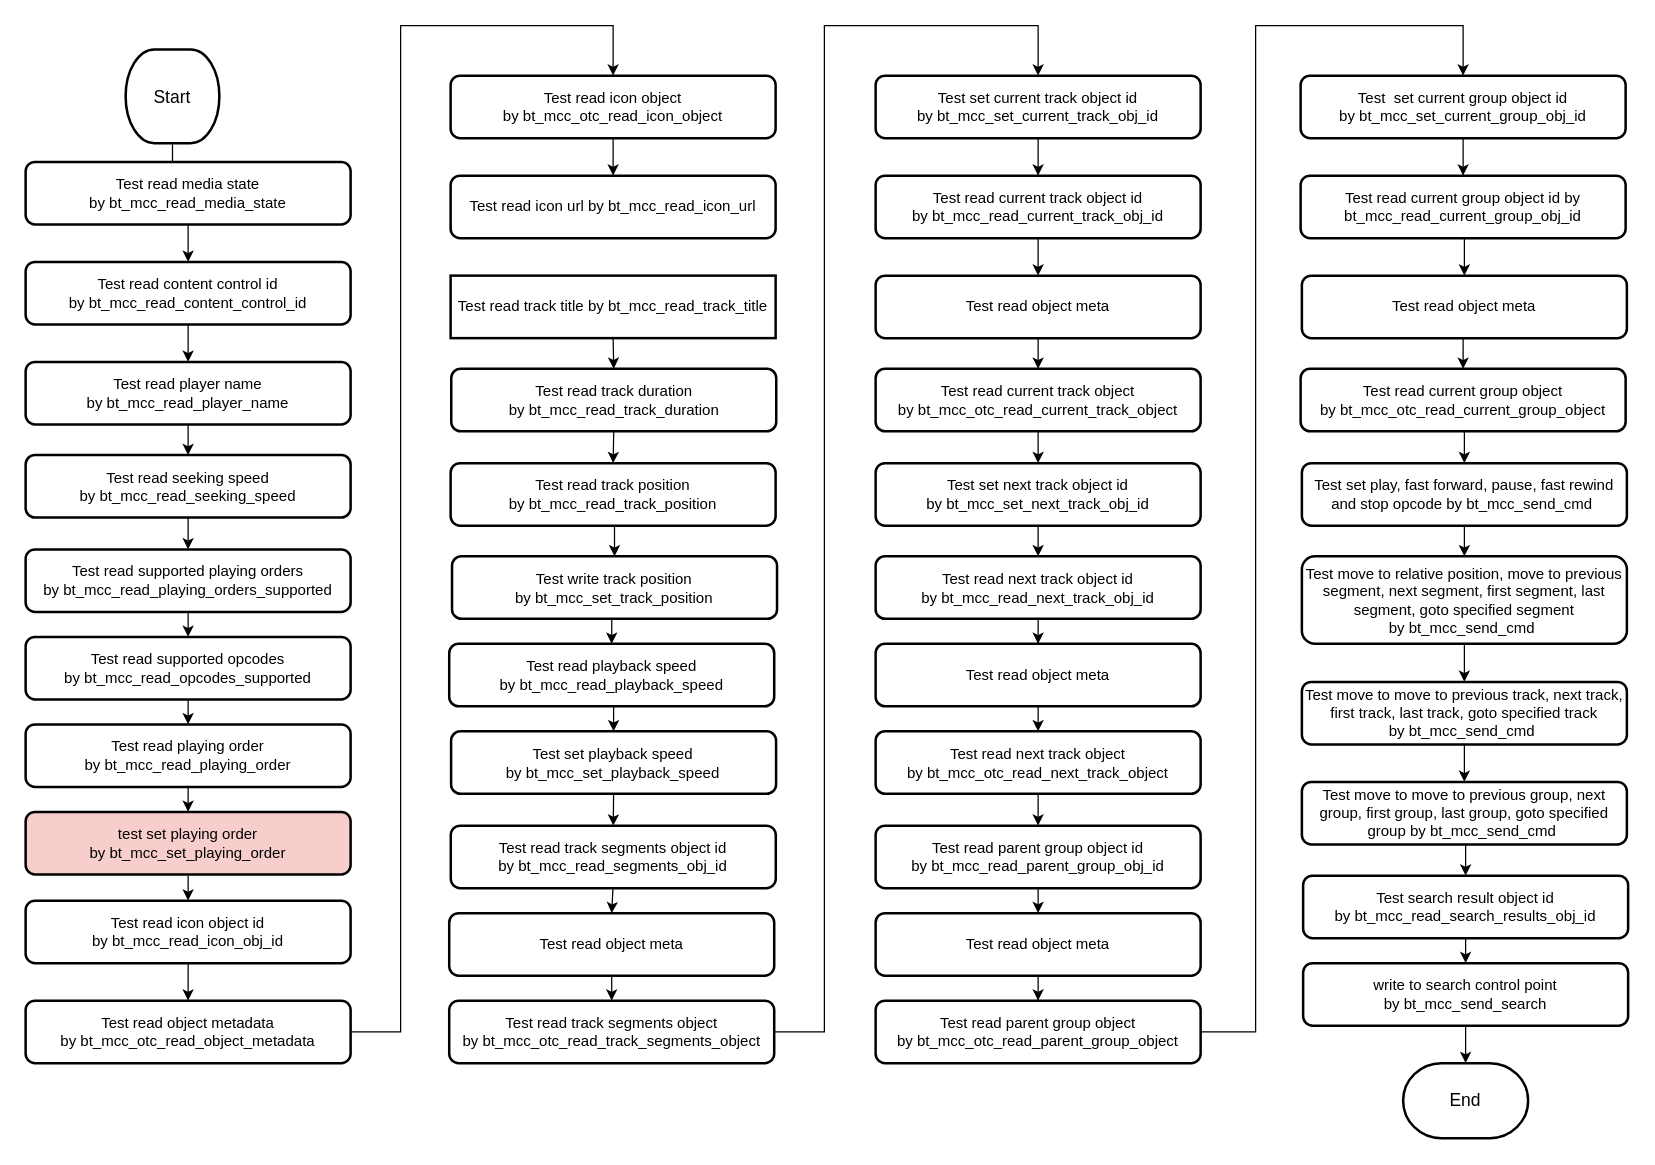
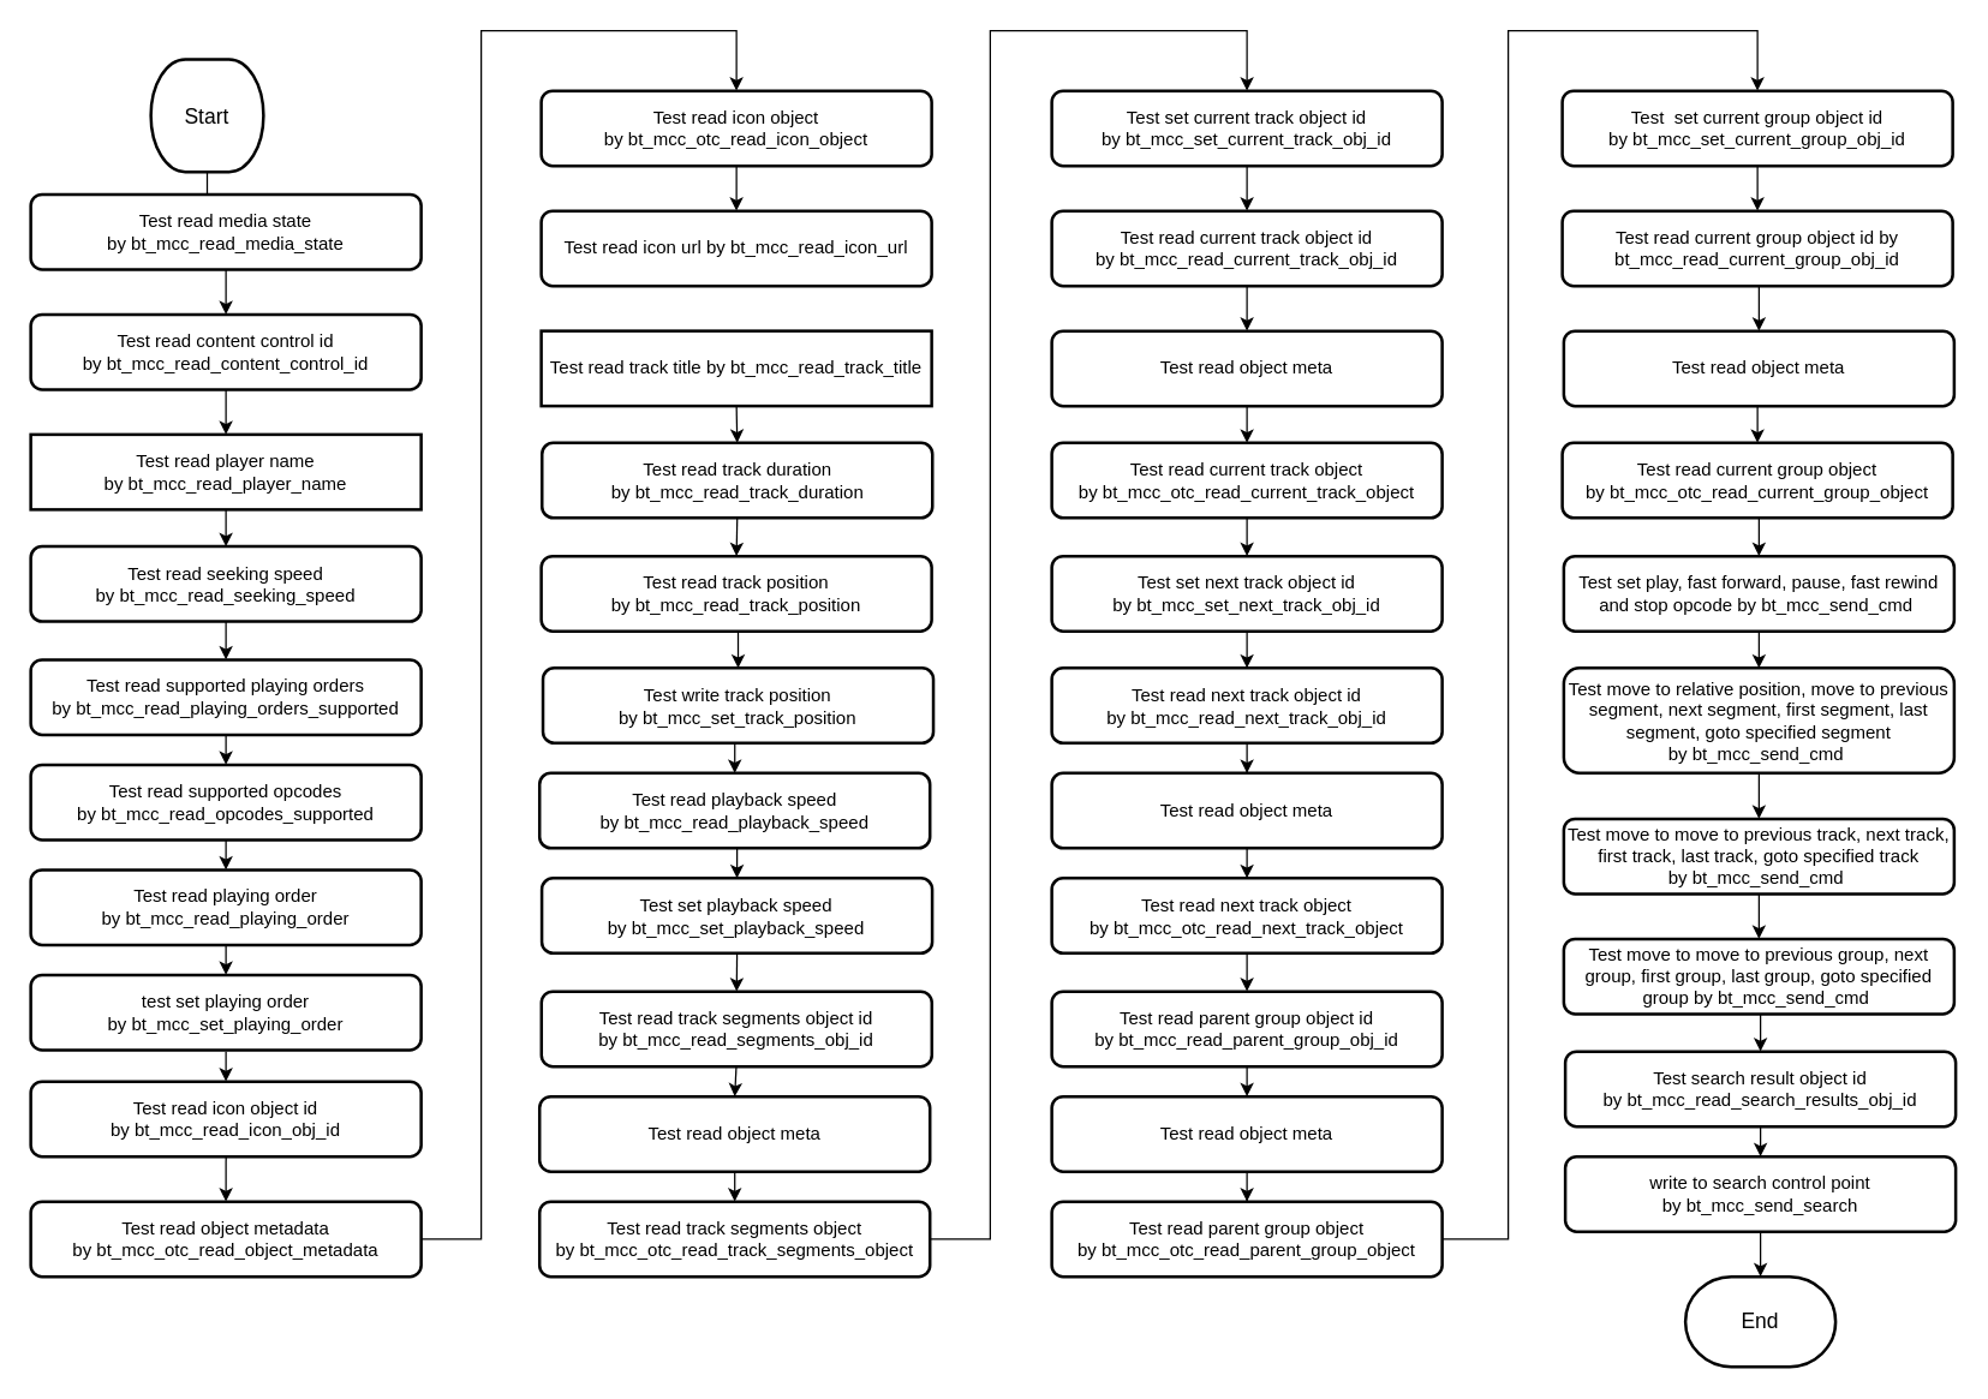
- <mxCell id="9" value="Test read player name by&amp;nbsp;bt_mcc_read_player_name" style="rounded=1;whiteSpace=wrap;html=1;strokeWidth=2;" parent="1" vertex="1"><mxGeometry x="20" y="289" width="260" height="50" as="geometry" /></mxCell>
+ <mxCell id="9" value="Test read player name by&amp;nbsp;bt_mcc_read_player_name" style="whiteSpace=wrap;html=1;strokeWidth=2;rounded=0;" parent="1" vertex="1"><mxGeometry x="20" y="289" width="260" height="50" as="geometry" /></mxCell>
- <mxCell id="18" value="test set playing order by&amp;nbsp;bt_mcc_set_playing_order" style="rounded=1;whiteSpace=wrap;html=1;strokeWidth=2;fillColor=#f8cecc;" parent="1" vertex="1"><mxGeometry x="20" y="649" width="260" height="50" as="geometry" /></mxCell>
+ <mxCell id="18" value="test set playing order by&amp;nbsp;bt_mcc_set_playing_order" style="rounded=1;whiteSpace=wrap;html=1;strokeWidth=2;" parent="1" vertex="1"><mxGeometry x="20" y="649" width="260" height="50" as="geometry" /></mxCell>
